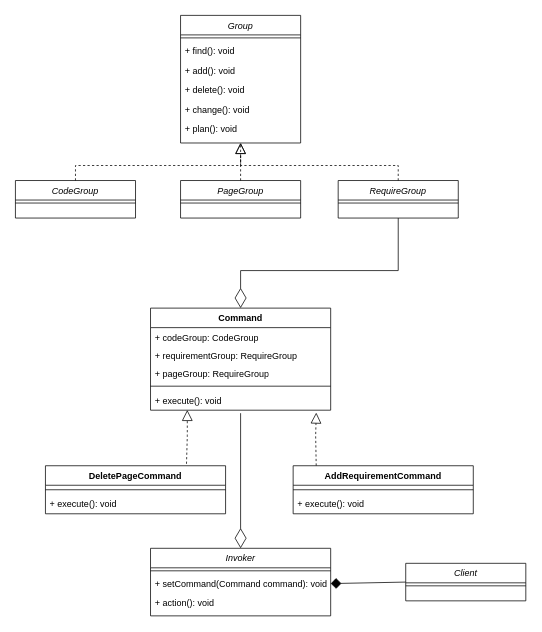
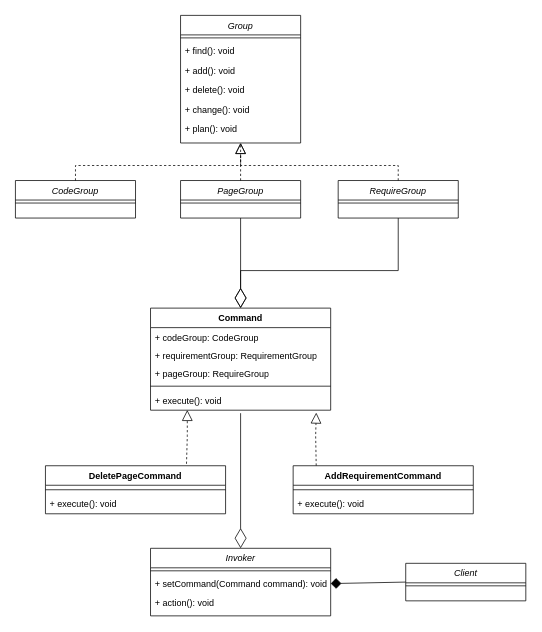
+ <mxCell id="24" value="" style="endArrow=diamondThin;endFill=0;endSize=24;html=1;rounded=0;entryX=0.5;entryY=0;entryDx=0;entryDy=0;exitX=0.5;exitY=1;exitDx=0;exitDy=0;" edge="1" parent="1" source="11" target="18"><mxGeometry width="160" relative="1" as="geometry"><mxPoint x="210" y="370" as="sourcePoint" /><mxPoint x="370" y="370" as="targetPoint" /></mxGeometry></mxCell>
- <mxCell id="20" value="+ requirementGroup: RequireGroup" style="text;strokeColor=none;fillColor=none;align=left;verticalAlign=top;spacingLeft=4;spacingRight=4;overflow=hidden;rotatable=0;points=[[0,0.5],[1,0.5]];portConstraint=eastwest;whiteSpace=wrap;html=1;" vertex="1" parent="18"><mxGeometry y="50" width="240" height="24" as="geometry" /></mxCell>
+ <mxCell id="20" value="+ requirementGroup: RequirementGroup" style="text;strokeColor=none;fillColor=none;align=left;verticalAlign=top;spacingLeft=4;spacingRight=4;overflow=hidden;rotatable=0;points=[[0,0.5],[1,0.5]];portConstraint=eastwest;whiteSpace=wrap;html=1;" vertex="1" parent="18"><mxGeometry y="50" width="240" height="24" as="geometry" /></mxCell>
